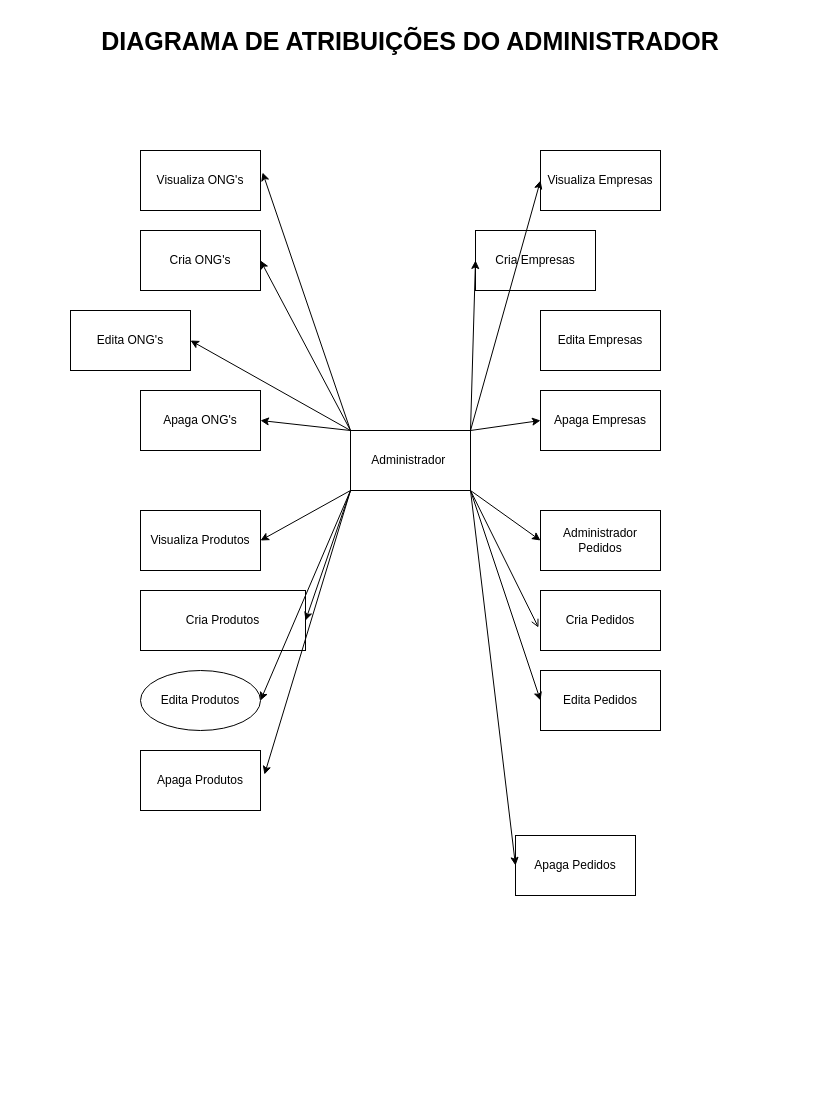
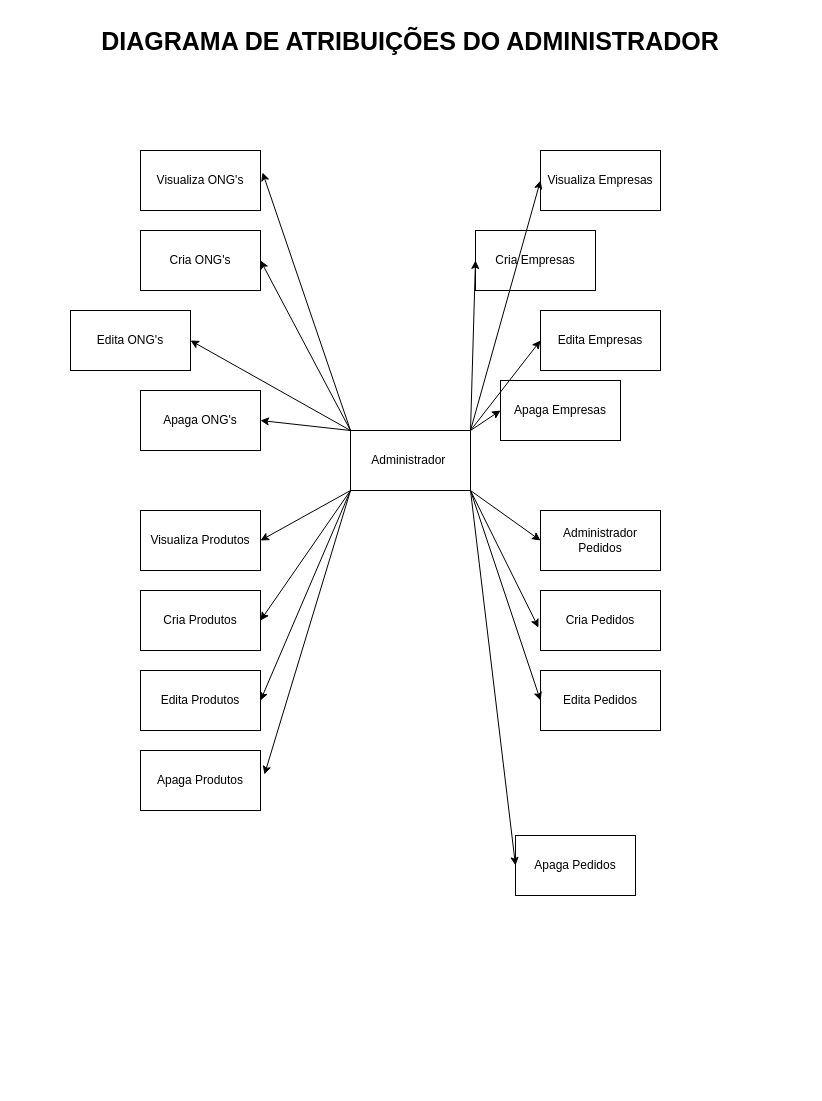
+ <mxCell id="25" value="" style="endArrow=classic;html=1;rounded=0;exitX=1;exitY=0;exitDx=0;exitDy=0;entryX=0;entryY=0.5;entryDx=0;entryDy=0;" edge="1" parent="1" source="2" target="4"><mxGeometry width="50" height="50" relative="1" as="geometry"><mxPoint x="394" y="400" as="sourcePoint" /><mxPoint x="444" y="350" as="targetPoint" /></mxGeometry></mxCell>
- <mxCell id="5" value="Apaga Empresas" style="rounded=0;whiteSpace=wrap;html=1;" vertex="1" parent="1"><mxGeometry x="540" y="390" width="120" height="60" as="geometry" /></mxCell>
+ <mxCell id="5" value="Apaga Empresas" style="rounded=0;whiteSpace=wrap;html=1;" vertex="1" parent="1"><mxGeometry x="500" y="380" width="120" height="60" as="geometry" /></mxCell>
- <mxCell id="11" value="Cria Produtos" style="rounded=0;whiteSpace=wrap;html=1;" vertex="1" parent="1"><mxGeometry x="140" y="590" width="165" height="60" as="geometry" /></mxCell>
+ <mxCell id="11" value="Cria Produtos" style="rounded=0;whiteSpace=wrap;html=1;" vertex="1" parent="1"><mxGeometry x="140" y="590" width="120" height="60" as="geometry" /></mxCell>
- <mxCell id="32" value="" style="endArrow=open;html=1;rounded=0;exitX=1;exitY=1;exitDx=0;exitDy=0;entryX=-0.017;entryY=0.617;entryDx=0;entryDy=0;entryPerimeter=0;" edge="1" parent="1" source="2" target="15"><mxGeometry width="50" height="50" relative="1" as="geometry"><mxPoint x="394" y="500" as="sourcePoint" /><mxPoint x="444" y="450" as="targetPoint" /></mxGeometry></mxCell>
+ <mxCell id="32" value="" style="endArrow=classic;html=1;rounded=0;exitX=1;exitY=1;exitDx=0;exitDy=0;entryX=-0.017;entryY=0.617;entryDx=0;entryDy=0;entryPerimeter=0;" edge="1" parent="1" source="2" target="15"><mxGeometry width="50" height="50" relative="1" as="geometry"><mxPoint x="394" y="500" as="sourcePoint" /><mxPoint x="444" y="450" as="targetPoint" /></mxGeometry></mxCell>
- <mxCell id="12" value="Edita Produtos" style="ellipse;whiteSpace=wrap;html=1;" vertex="1" parent="1"><mxGeometry x="140" y="670" width="120" height="60" as="geometry" /></mxCell>
+ <mxCell id="12" value="Edita Produtos" style="rounded=0;whiteSpace=wrap;html=1;" vertex="1" parent="1"><mxGeometry x="140" y="670" width="120" height="60" as="geometry" /></mxCell>
